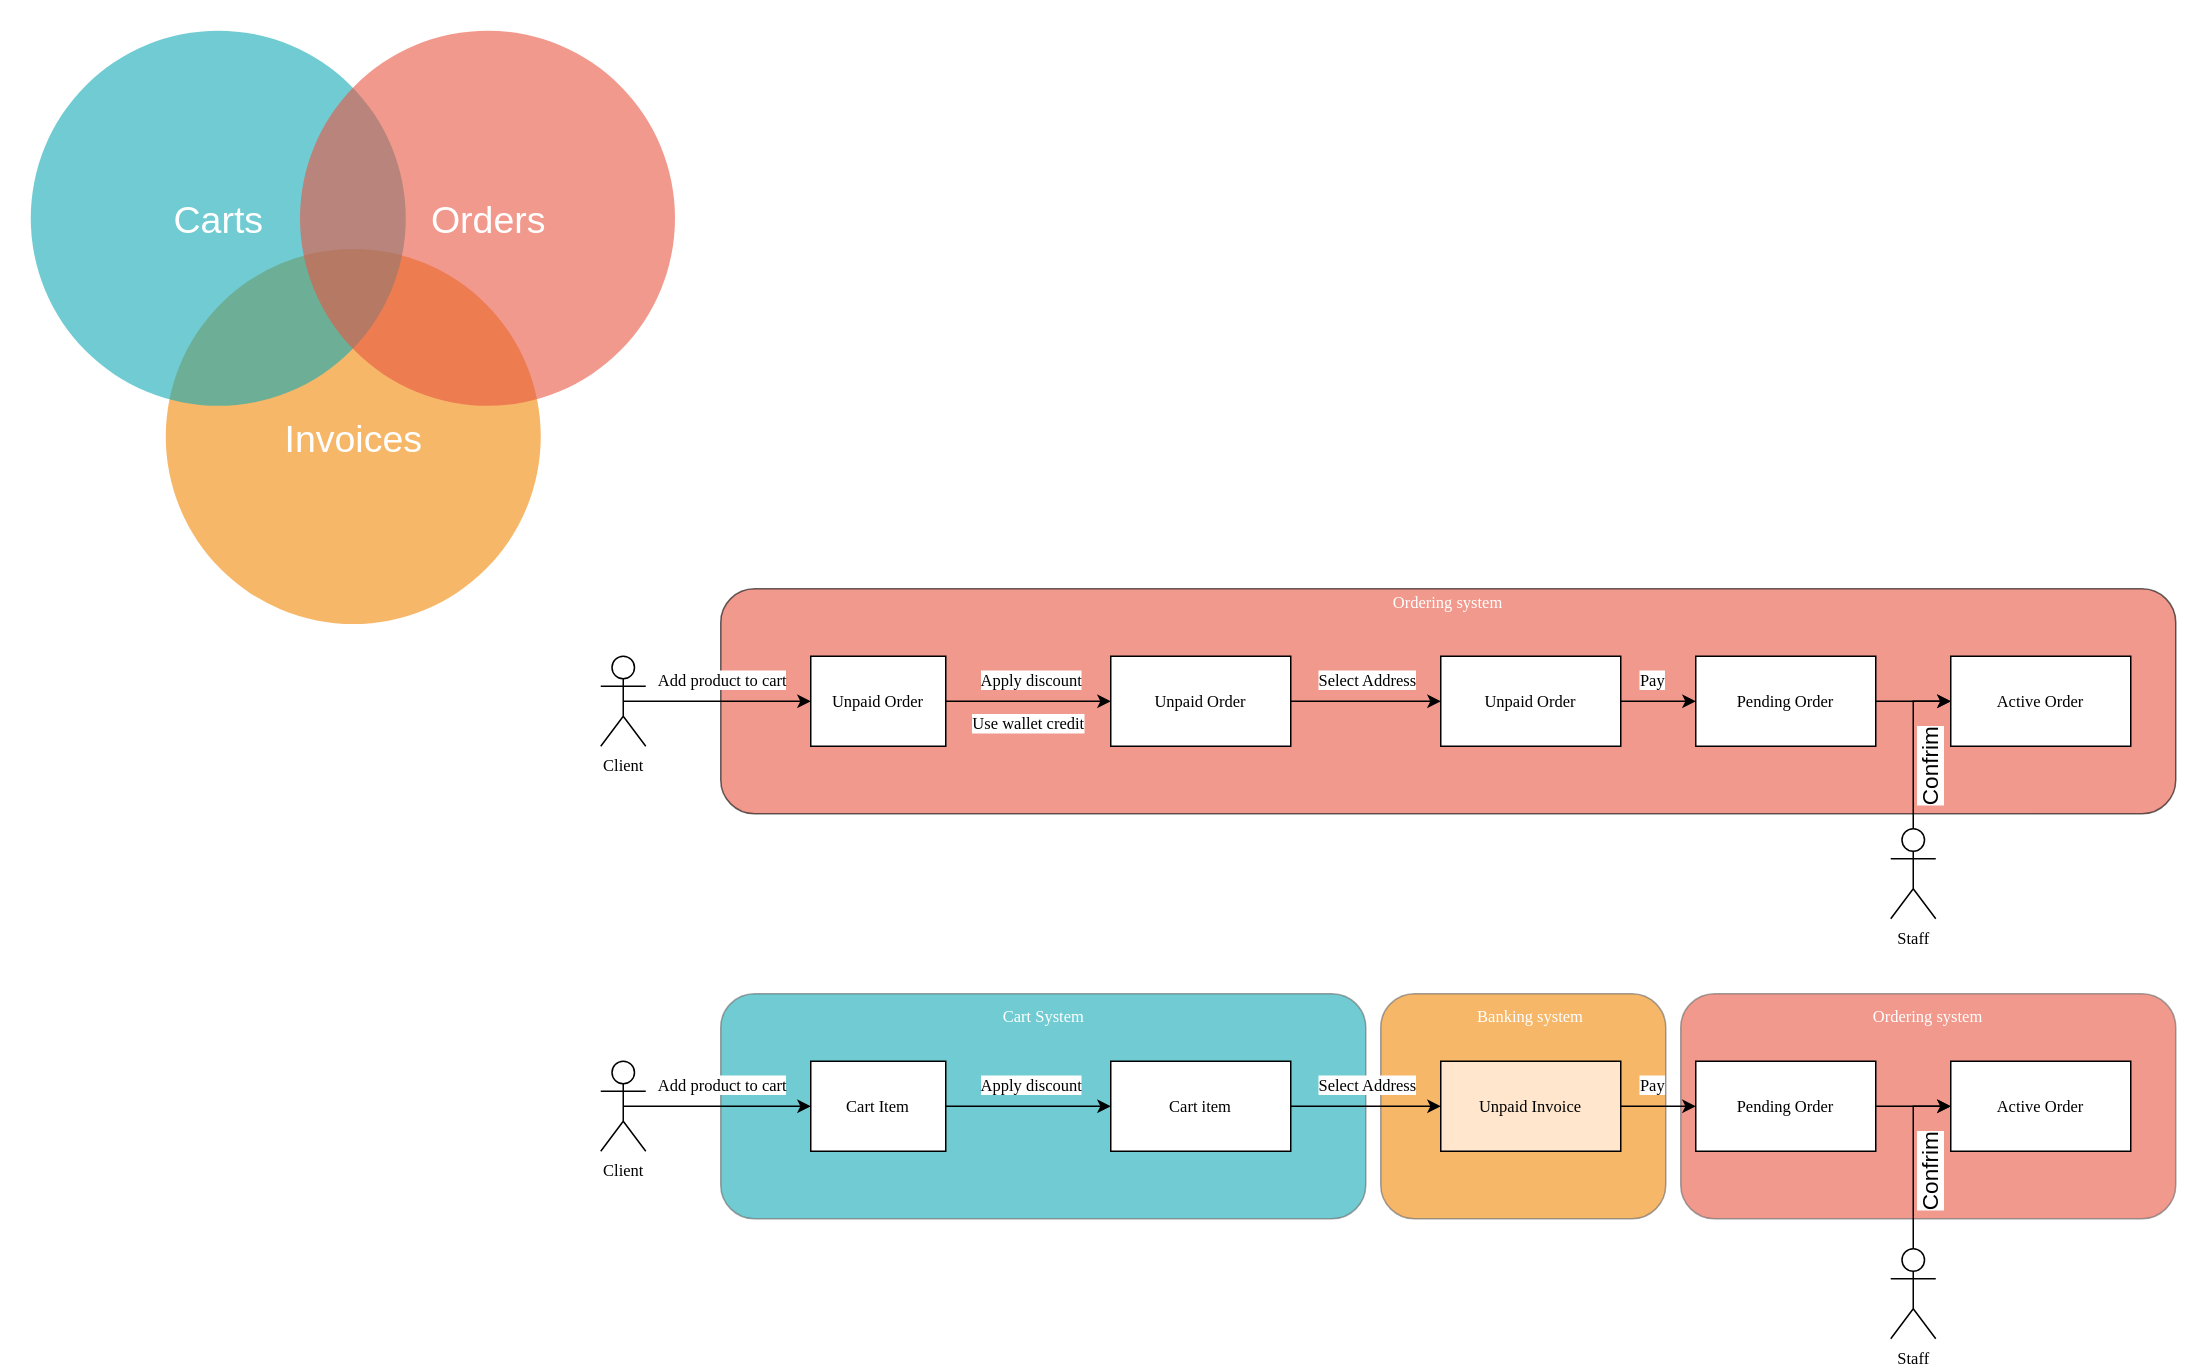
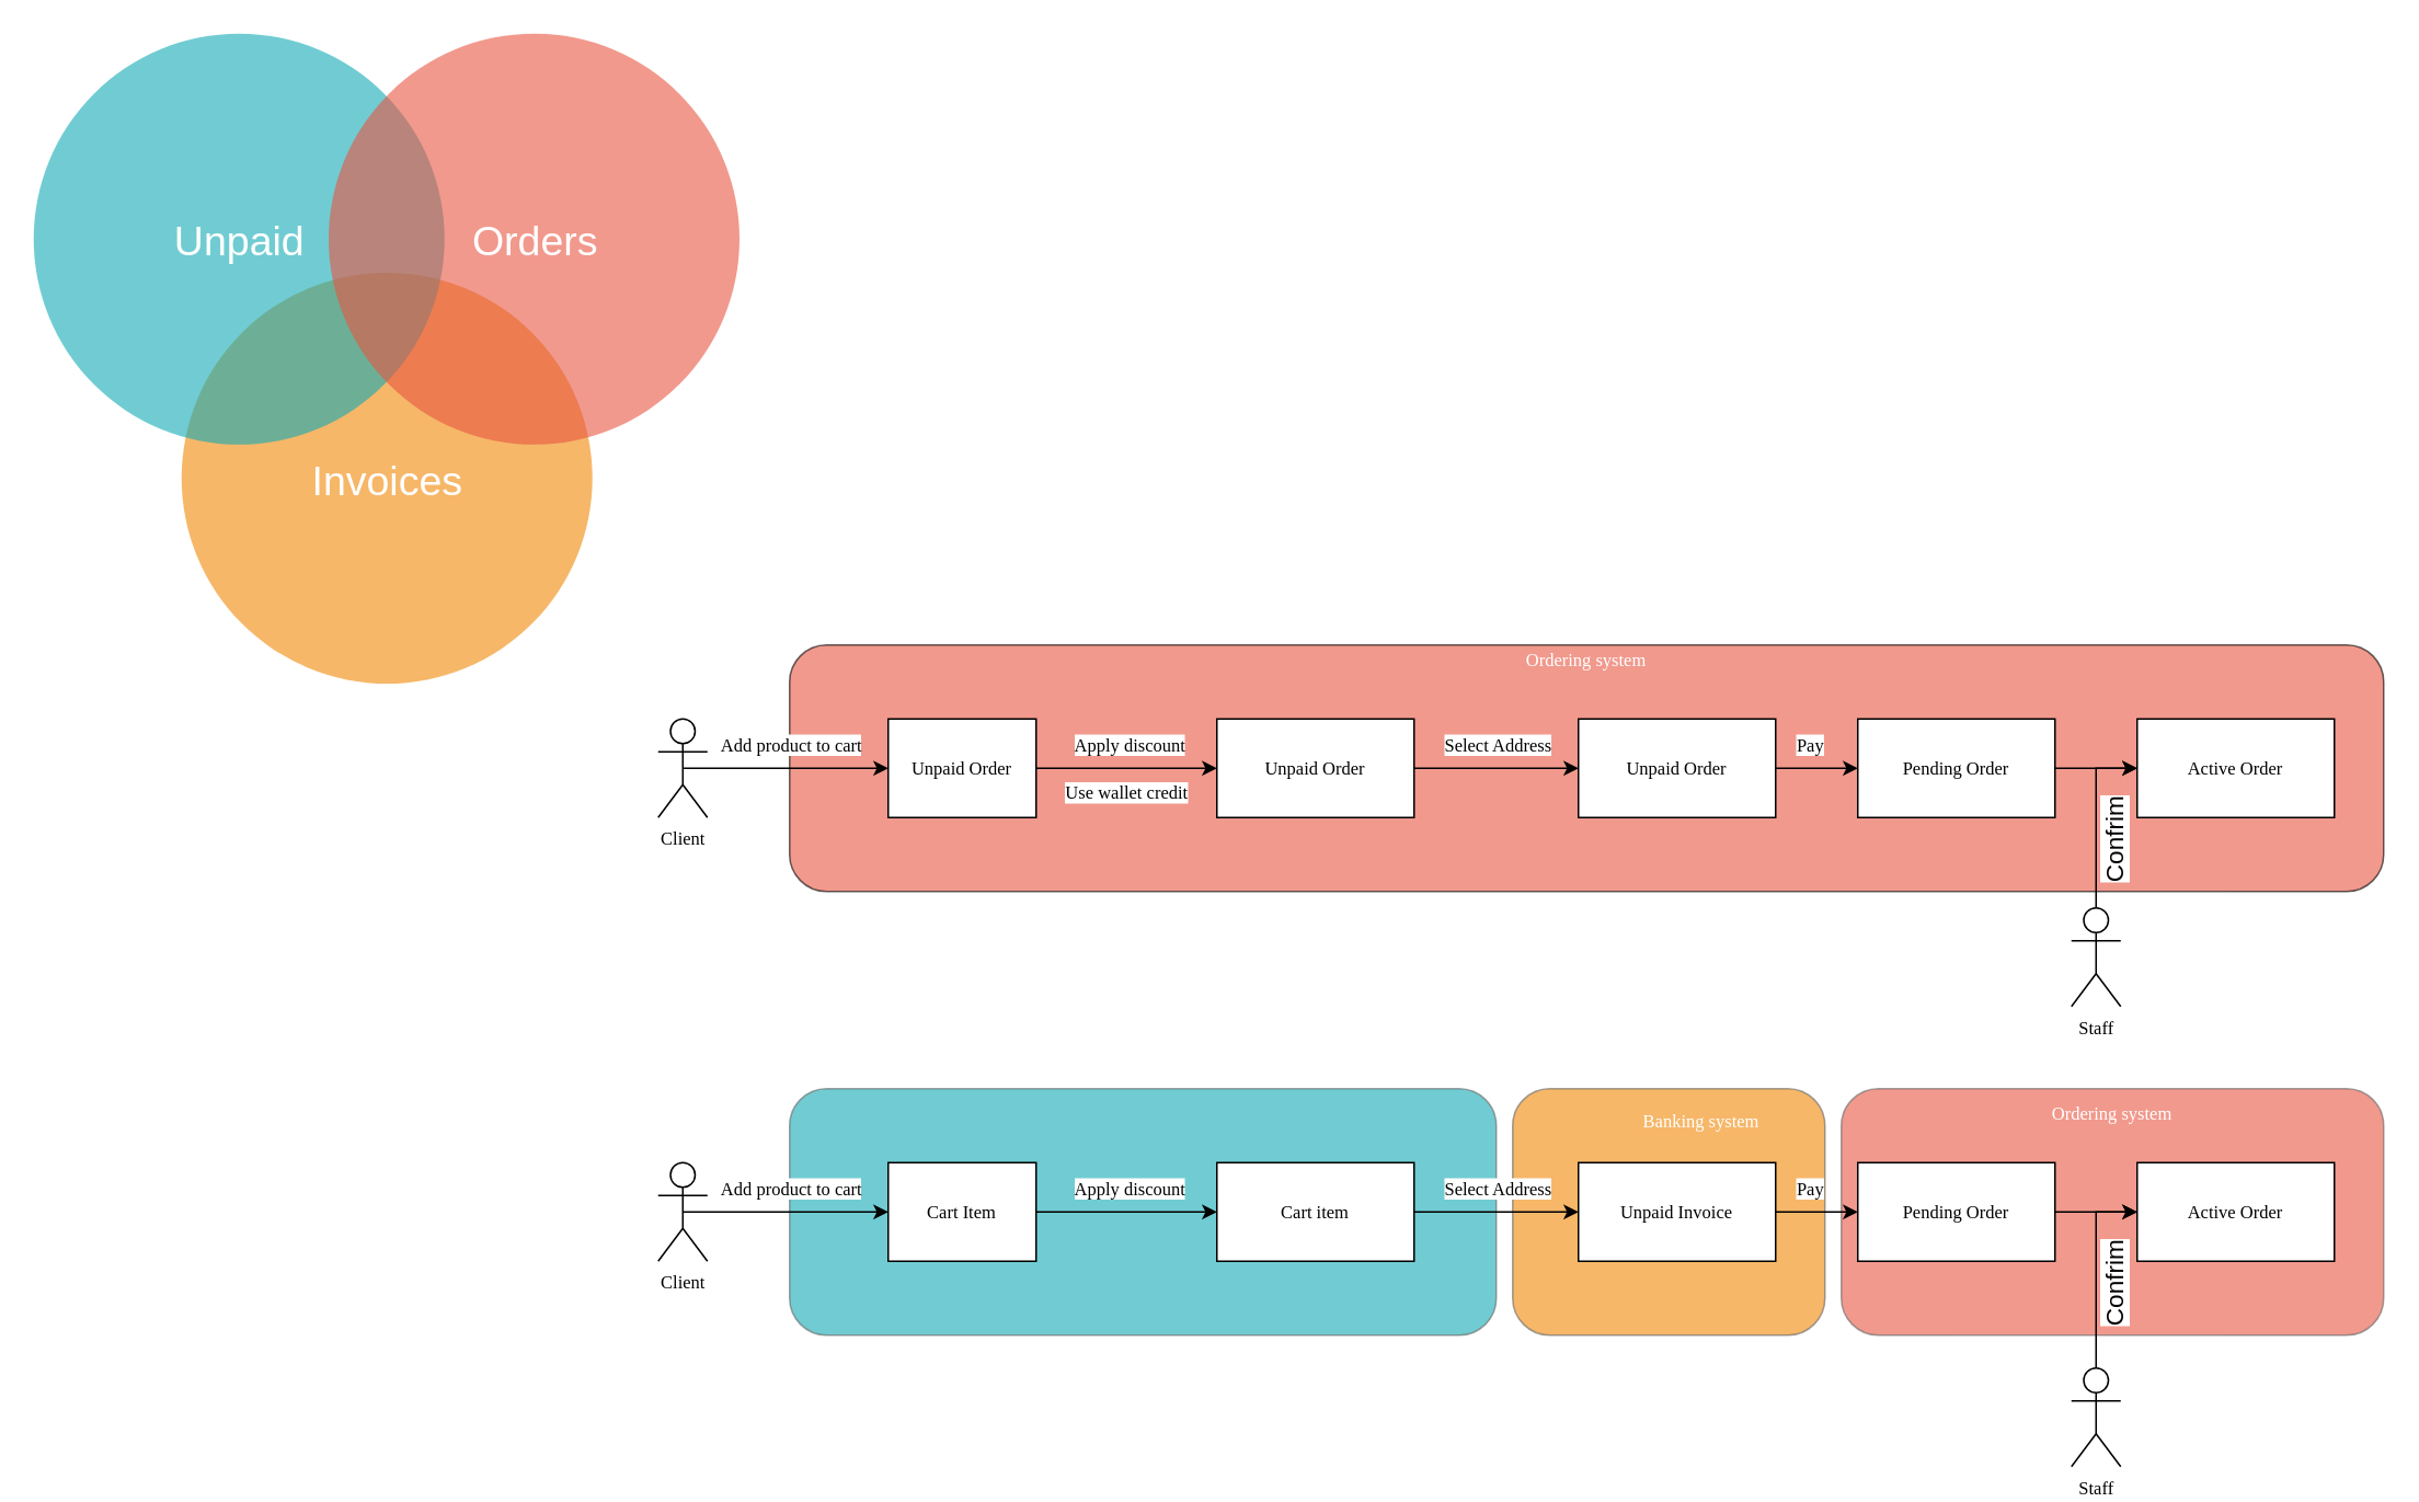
- <mxCell id="5" value="&lt;font style=&quot;font-size: 25px&quot;&gt;Carts&lt;/font&gt;" style="ellipse;fillColor=#12AAB5;opacity=60;strokeColor=none;html=1;fontColor=#FFFFFF;" vertex="1" parent="1"><mxGeometry x="20" y="20" width="250" height="250" as="geometry" /></mxCell>
+ <mxCell id="5" value="&lt;font style=&quot;font-size: 25px&quot;&gt;Unpaid&lt;/font&gt;" style="ellipse;fillColor=#12AAB5;opacity=60;strokeColor=none;html=1;fontColor=#FFFFFF;" vertex="1" parent="1"><mxGeometry x="20" y="20" width="250" height="250" as="geometry" /></mxCell>
- <mxCell id="45" value="Cart System" style="text;html=1;align=center;verticalAlign=middle;whiteSpace=wrap;rounded=0;fontFamily=IranSans;fontSize=11;fontColor=#FFFFFF;" vertex="1" parent="1"><mxGeometry x="657.5" y="662" width="75" height="30" as="geometry" /></mxCell>
- <mxCell id="46" value="Banking system" style="text;html=1;align=center;verticalAlign=middle;whiteSpace=wrap;rounded=0;fontFamily=IranSans;fontSize=11;fontColor=#FFFFFF;" vertex="1" parent="1"><mxGeometry x="961.25" y="662" width="117.5" height="30" as="geometry" /></mxCell>
+ <mxCell id="46" value="Banking system" style="text;html=1;align=center;verticalAlign=middle;whiteSpace=wrap;rounded=0;fontFamily=IranSans;fontSize=11;fontColor=#FFFFFF;" vertex="1" parent="1"><mxGeometry x="976.25" y="667" width="117.5" height="30" as="geometry" /></mxCell>
- <mxCell id="38" value="Unpaid Invoice" style="rounded=0;whiteSpace=wrap;html=1;fontFamily=IranSans;fontSize=11;fillColor=#ffe6cc;" vertex="1" parent="1"><mxGeometry x="960" y="707" width="120" height="60" as="geometry" /></mxCell>
+ <mxCell id="38" value="Unpaid Invoice" style="rounded=0;whiteSpace=wrap;html=1;fontFamily=IranSans;fontSize=11;" vertex="1" parent="1"><mxGeometry x="960" y="707" width="120" height="60" as="geometry" /></mxCell>
